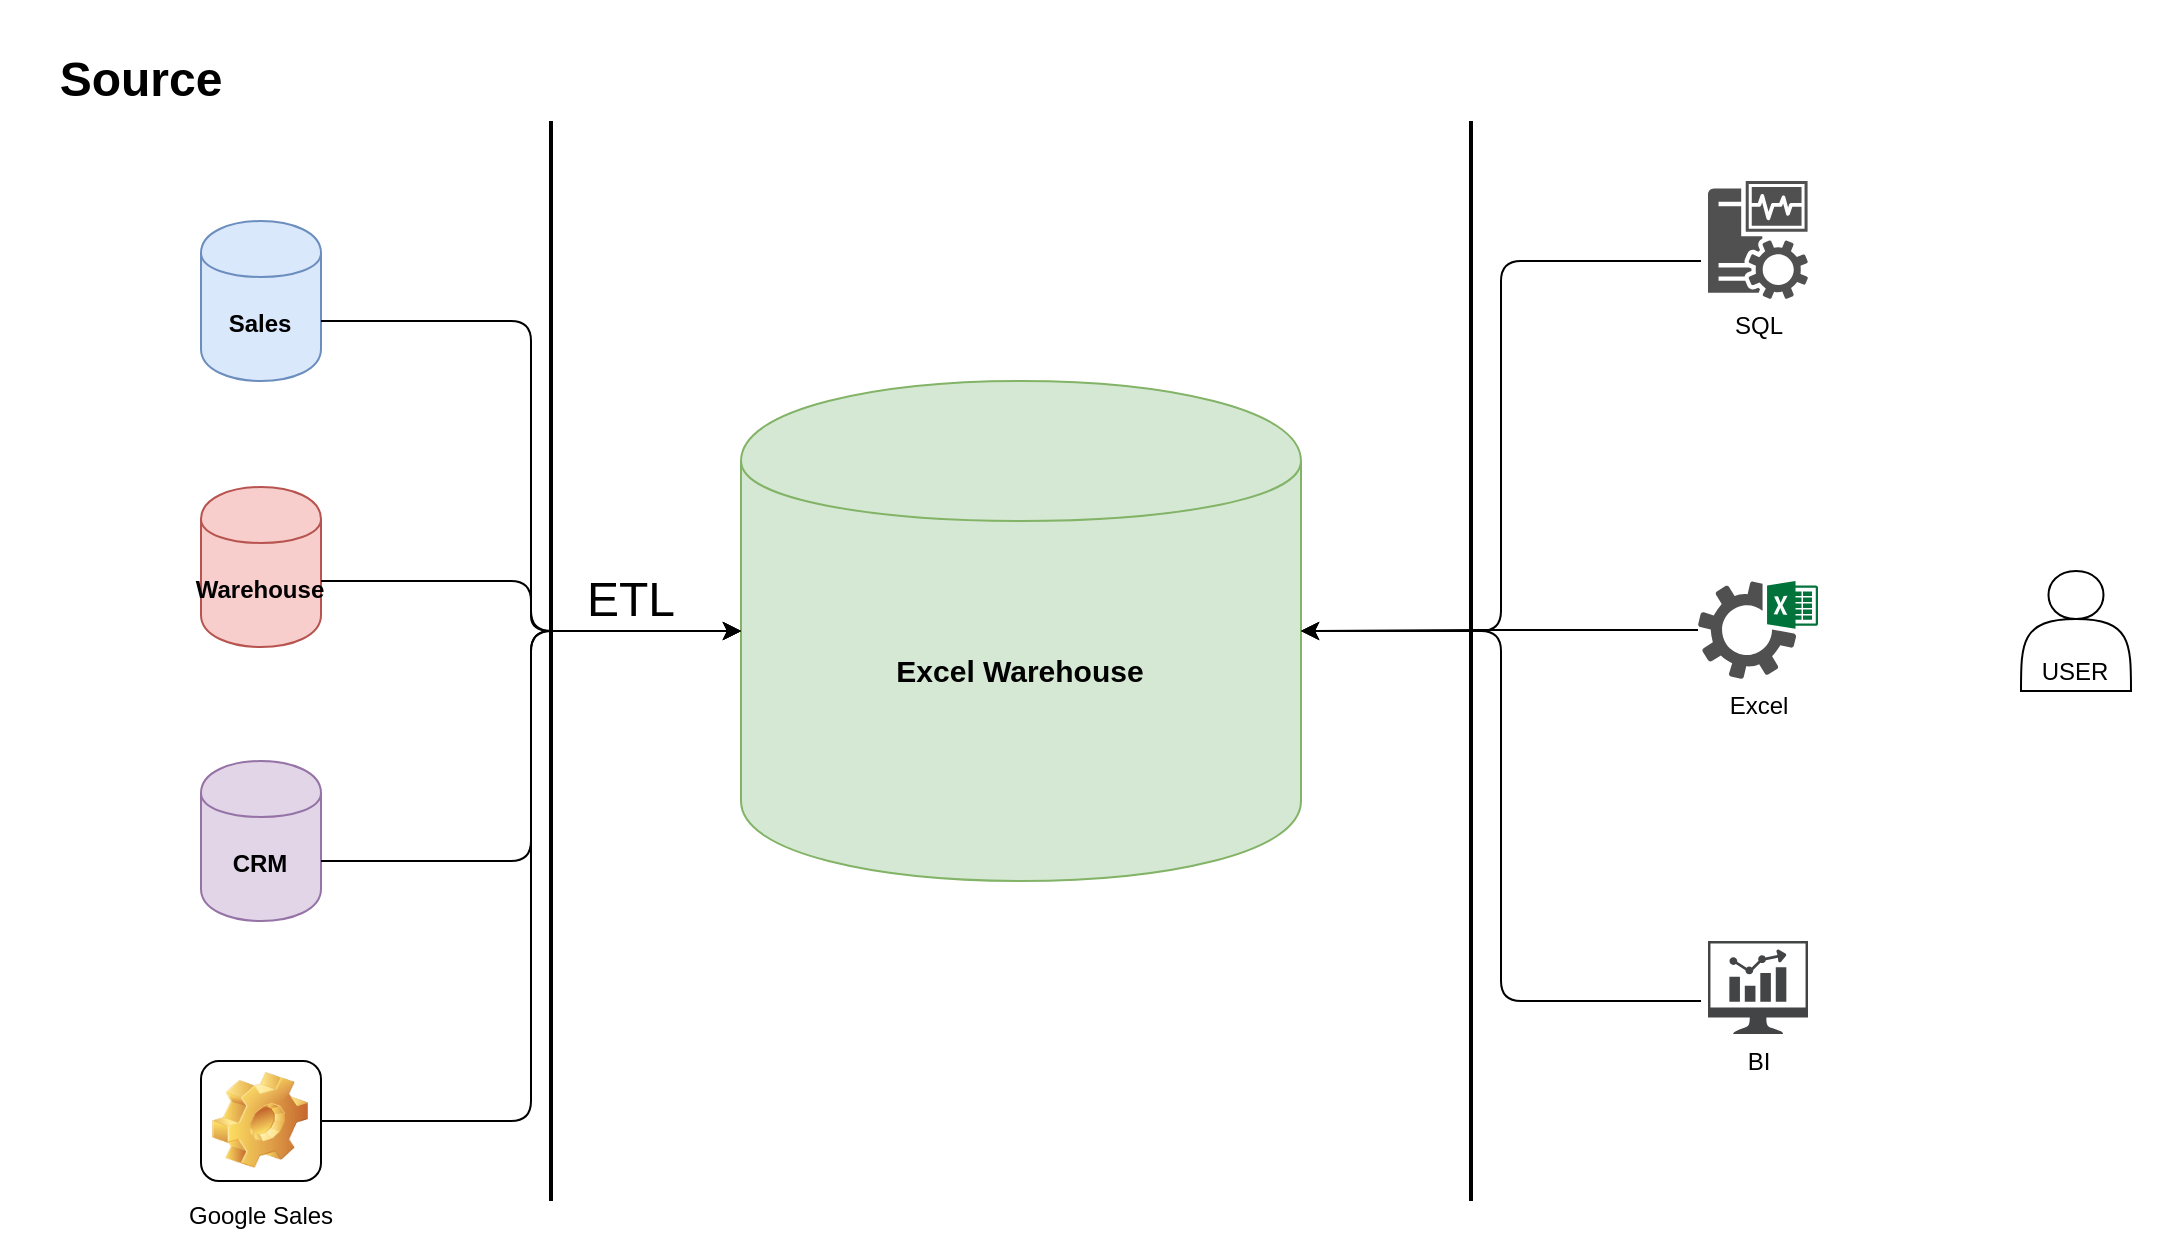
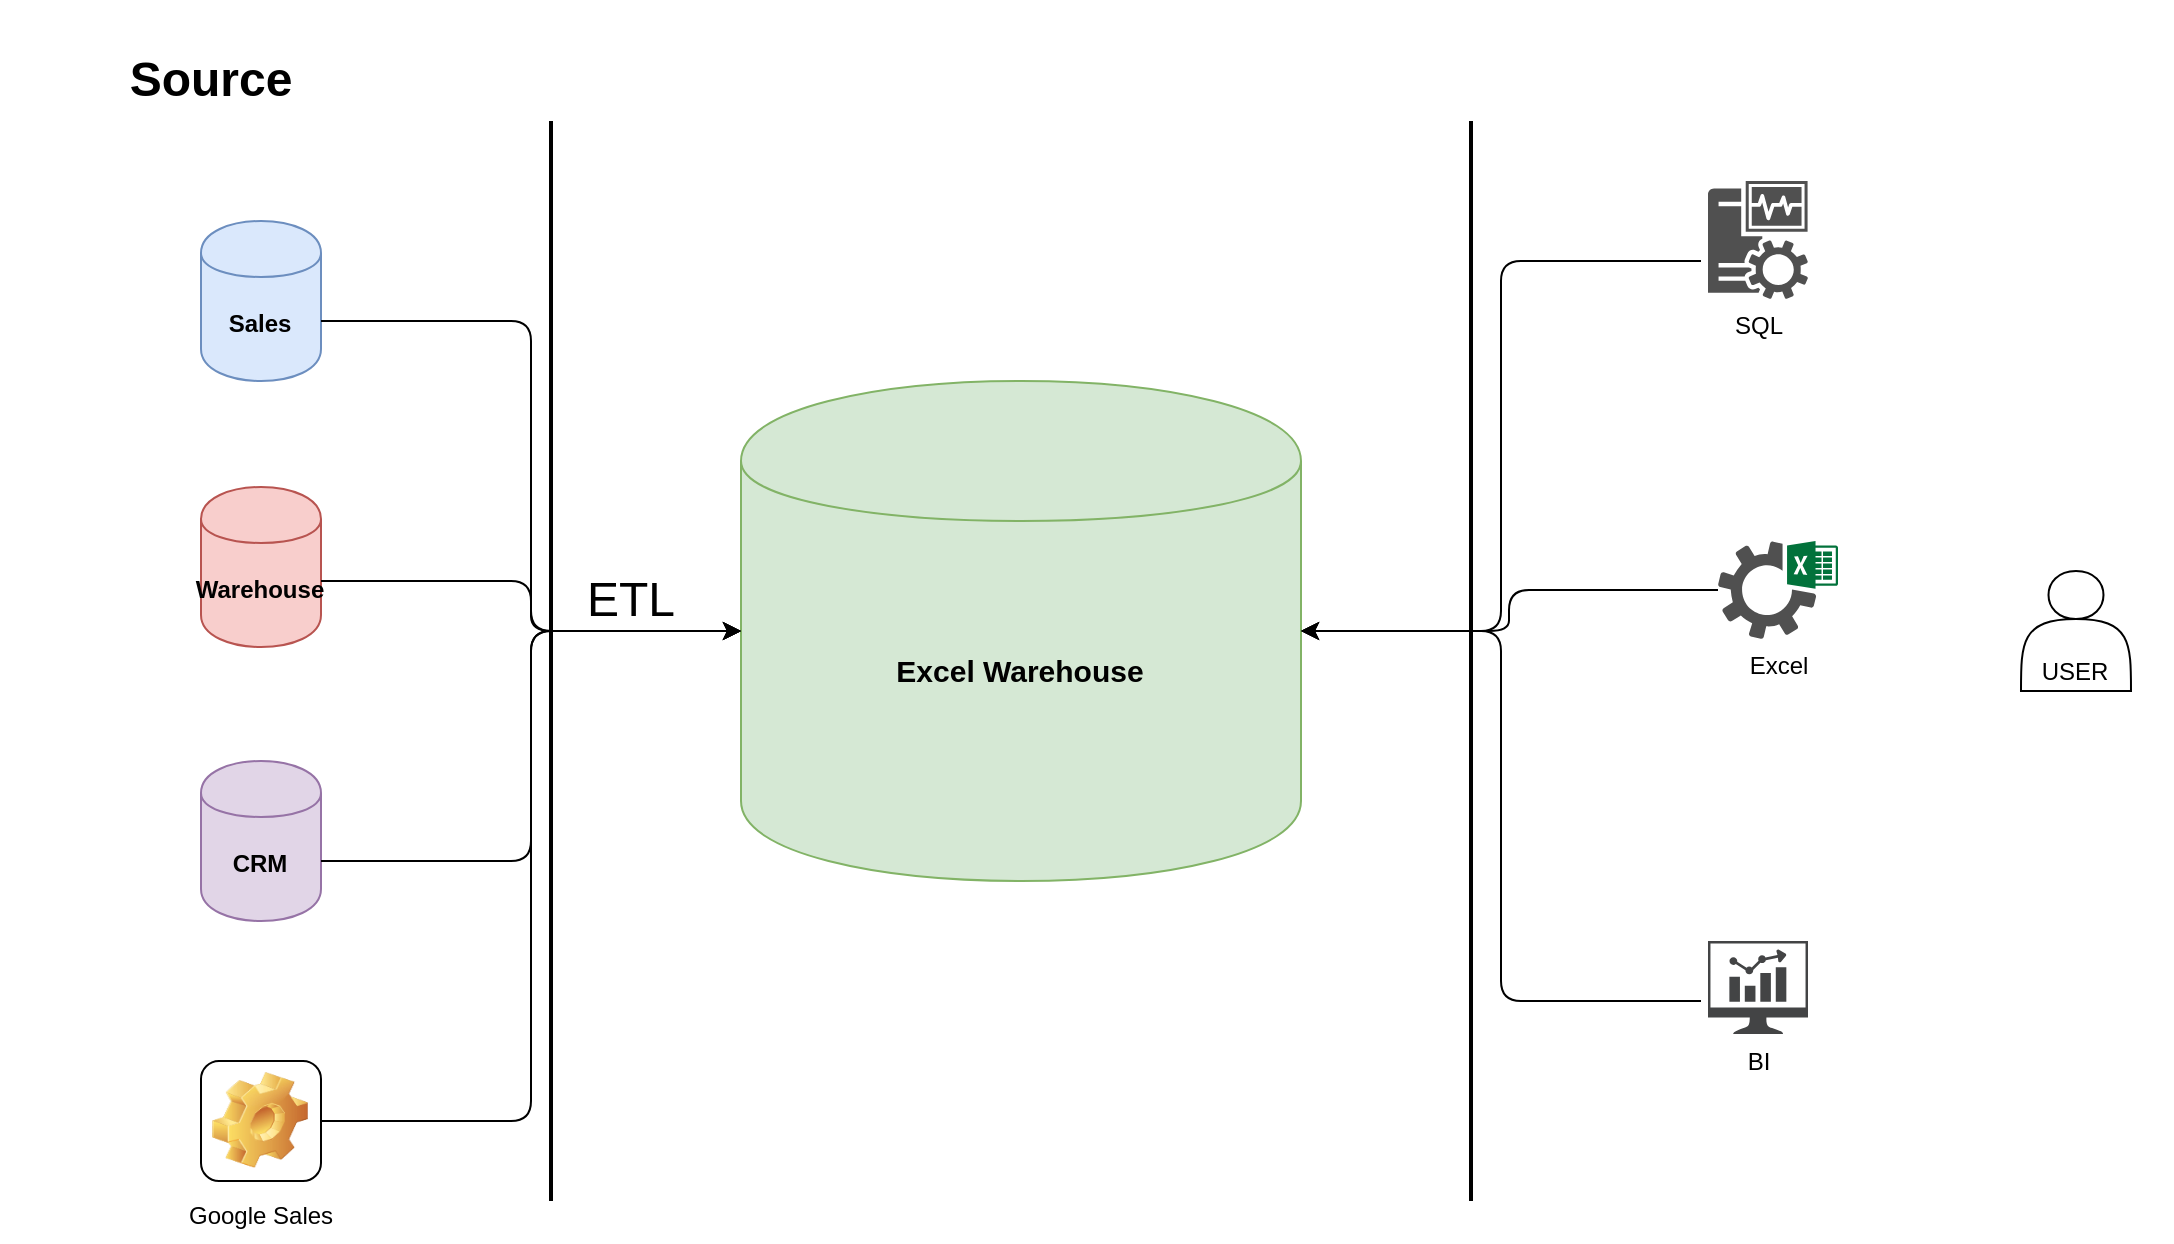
- <mxCell id="5" value="Source" style="text;strokeColor=none;fillColor=none;html=1;fontSize=24;fontStyle=1;verticalAlign=middle;align=center;" vertex="1" parent="1"><mxGeometry x="20" y="20" width="100" height="40" as="geometry" /></mxCell>
+ <mxCell id="5" value="Source" style="text;strokeColor=none;fillColor=none;html=1;fontSize=24;fontStyle=1;verticalAlign=middle;align=center;" vertex="1" parent="1"><mxGeometry x="55" y="20" width="100" height="40" as="geometry" /></mxCell>
- <mxCell id="15" value="Excel" style="pointerEvents=1;shadow=0;dashed=0;html=1;strokeColor=none;fillColor=#505050;labelPosition=center;verticalLabelPosition=bottom;verticalAlign=top;outlineConnect=0;align=center;shape=mxgraph.office.services.excel_services;" vertex="1" parent="1"><mxGeometry x="848.5" y="290" width="60" height="49" as="geometry" /></mxCell>
+ <mxCell id="15" value="Excel" style="pointerEvents=1;shadow=0;dashed=0;html=1;strokeColor=none;fillColor=#505050;labelPosition=center;verticalLabelPosition=bottom;verticalAlign=top;outlineConnect=0;align=center;shape=mxgraph.office.services.excel_services;" vertex="1" parent="1"><mxGeometry x="858.5" y="270" width="60" height="49" as="geometry" /></mxCell>
